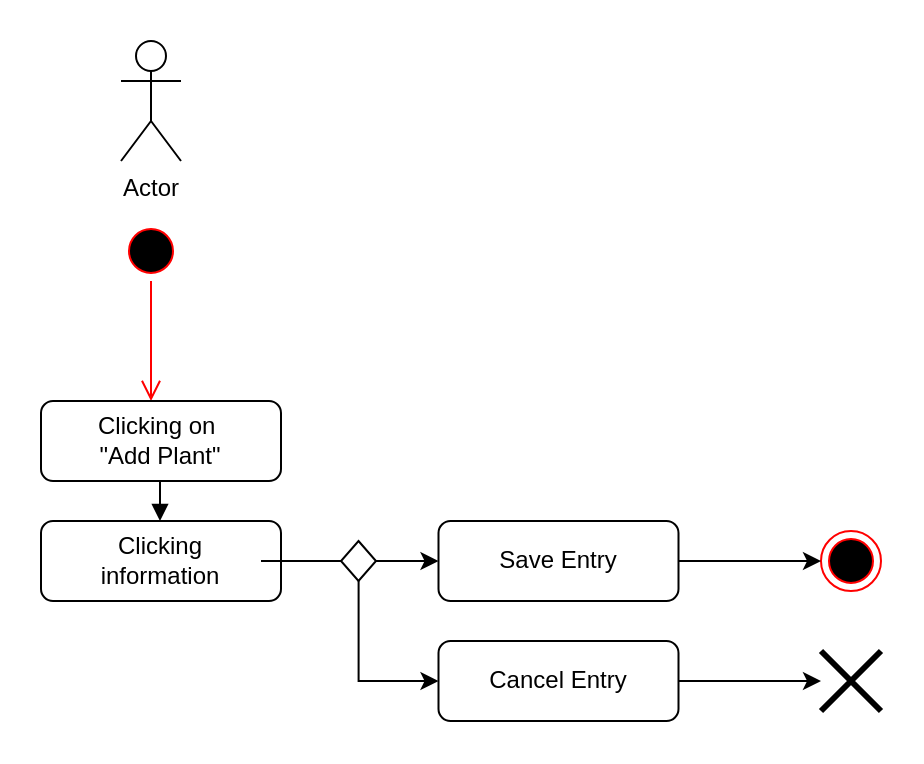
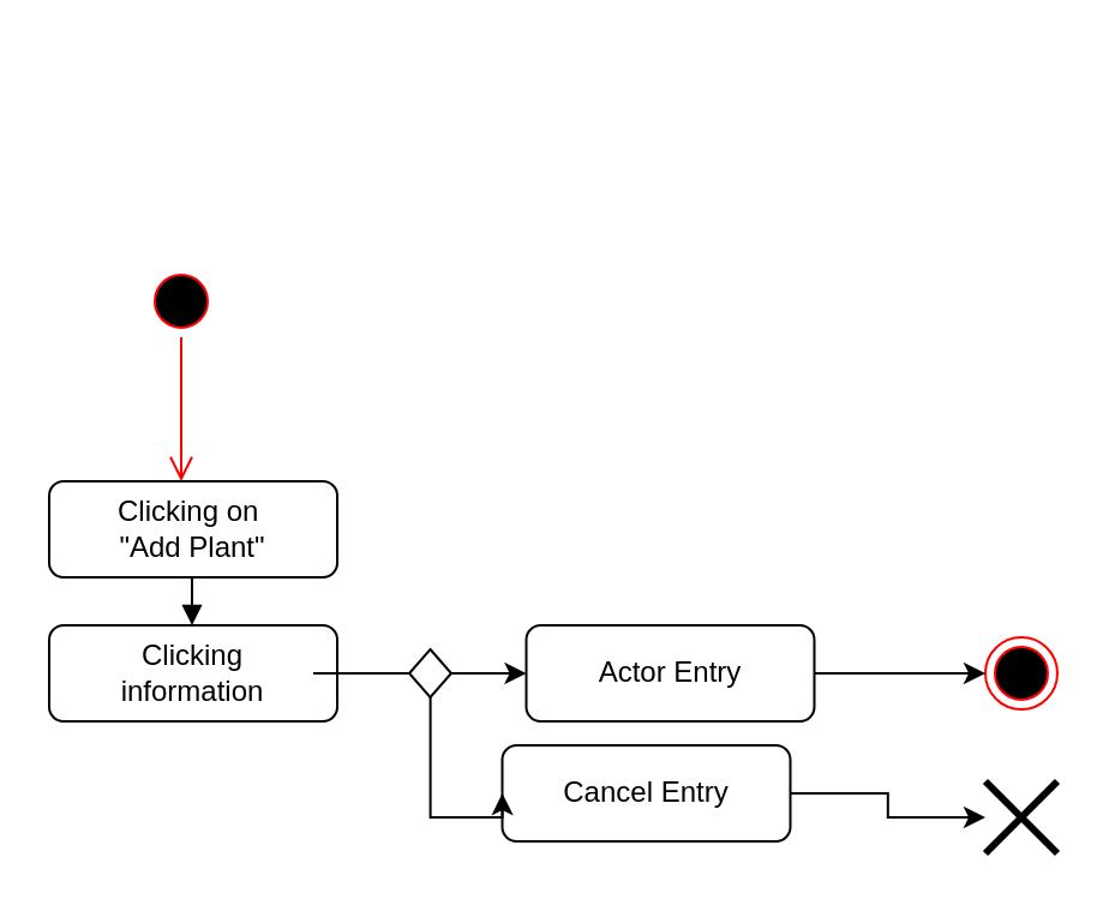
- <mxCell id="5" value="Actor" style="shape=umlActor;verticalLabelPosition=bottom;verticalAlign=top;html=1;" vertex="1" parent="1"><mxGeometry x="60" y="20" width="30" height="60" as="geometry" /></mxCell>
- <mxCell id="11" value="Save Entry" style="shape=ext;rounded=1;html=1;whiteSpace=wrap;" vertex="1" parent="1"><mxGeometry x="218.75" y="260" width="120" height="40" as="geometry" /></mxCell>
+ <mxCell id="11" value="Actor Entry" style="shape=ext;rounded=1;html=1;whiteSpace=wrap;" vertex="1" parent="1"><mxGeometry x="218.75" y="260" width="120" height="40" as="geometry" /></mxCell>
- <mxCell id="9" value="Cancel Entry" style="shape=ext;rounded=1;html=1;whiteSpace=wrap;" vertex="1" parent="1"><mxGeometry x="218.75" y="320" width="120" height="40" as="geometry" /></mxCell>
+ <mxCell id="9" value="Cancel Entry" style="shape=ext;rounded=1;html=1;whiteSpace=wrap;" vertex="1" parent="1"><mxGeometry x="208.75" y="310" width="120" height="40" as="geometry" /></mxCell>
